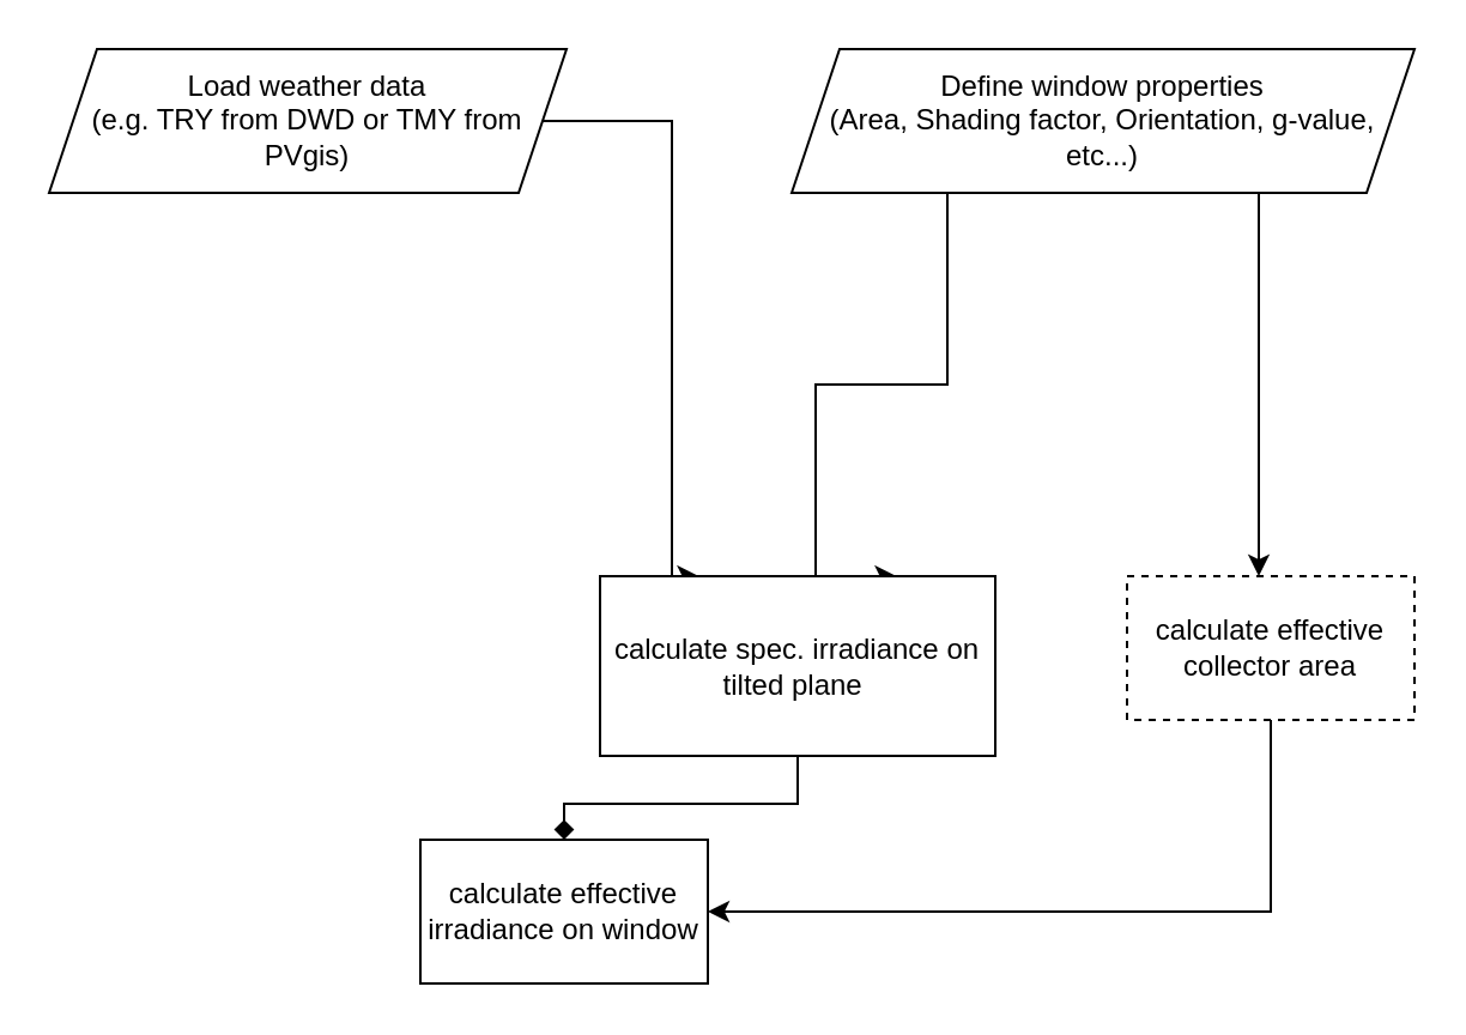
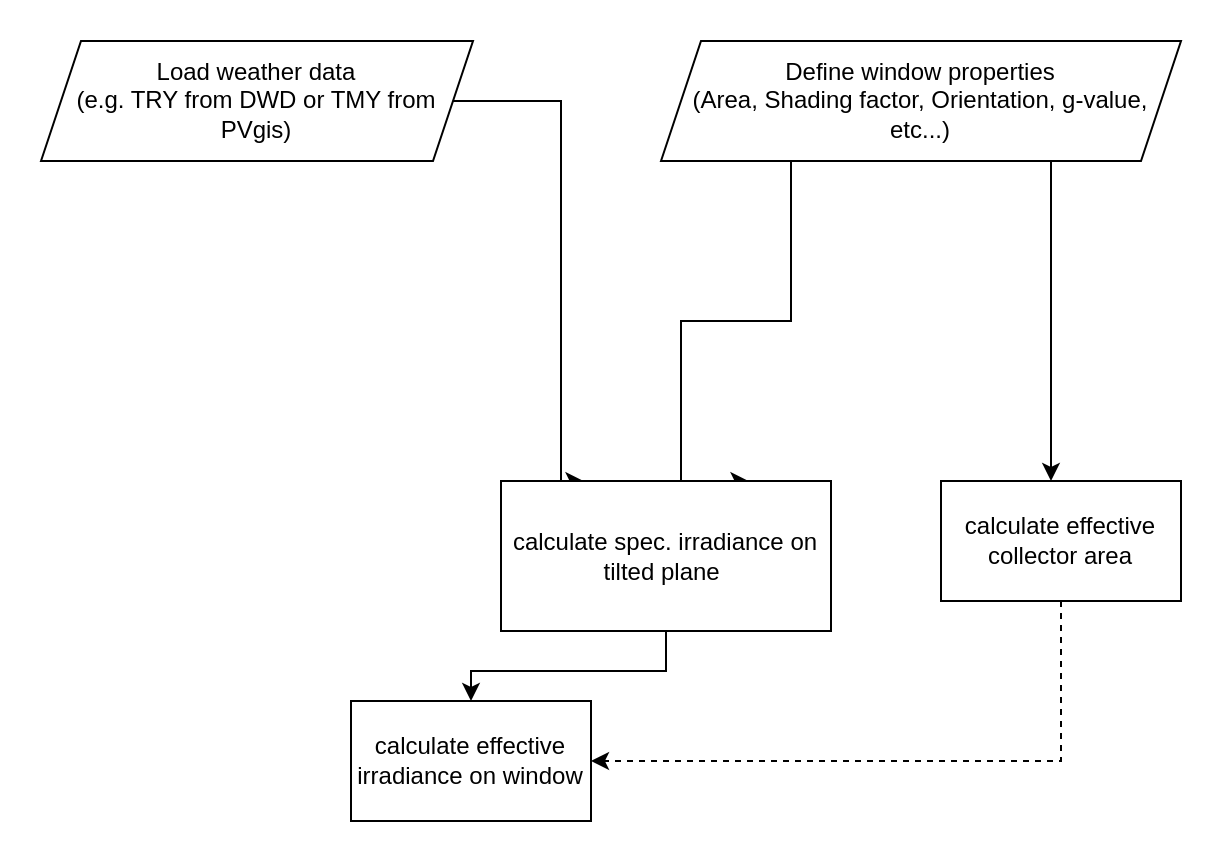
- <mxCell id="8" value="calculate effective collector area" style="rounded=0;whiteSpace=wrap;html=1;dashed=1;" vertex="1" parent="1"><mxGeometry x="470" y="240" width="120" height="60" as="geometry" /></mxCell>
+ <mxCell id="8" value="calculate effective collector area" style="rounded=0;whiteSpace=wrap;html=1;" vertex="1" parent="1"><mxGeometry x="470" y="240" width="120" height="60" as="geometry" /></mxCell>
- <mxCell id="9" style="edgeStyle=orthogonalEdgeStyle;rounded=0;orthogonalLoop=1;jettySize=auto;html=1;entryX=0.5;entryY=0;entryDx=0;entryDy=0;endArrow=diamond;" edge="1" parent="1" source="10" target="11"><mxGeometry relative="1" as="geometry" /></mxCell>
+ <mxCell id="9" style="edgeStyle=orthogonalEdgeStyle;rounded=0;orthogonalLoop=1;jettySize=auto;html=1;entryX=0.5;entryY=0;entryDx=0;entryDy=0;" edge="1" parent="1" source="10" target="11"><mxGeometry relative="1" as="geometry" /></mxCell>
- <mxCell id="7" style="edgeStyle=orthogonalEdgeStyle;rounded=0;orthogonalLoop=1;jettySize=auto;html=1;exitX=0.5;exitY=1;exitDx=0;exitDy=0;entryX=1;entryY=0.5;entryDx=0;entryDy=0;" edge="1" parent="1" source="8" target="11"><mxGeometry relative="1" as="geometry" /></mxCell>
+ <mxCell id="7" style="edgeStyle=orthogonalEdgeStyle;rounded=0;orthogonalLoop=1;jettySize=auto;html=1;exitX=0.5;exitY=1;exitDx=0;exitDy=0;entryX=1;entryY=0.5;entryDx=0;entryDy=0;dashed=1;" edge="1" parent="1" source="8" target="11"><mxGeometry relative="1" as="geometry" /></mxCell>
